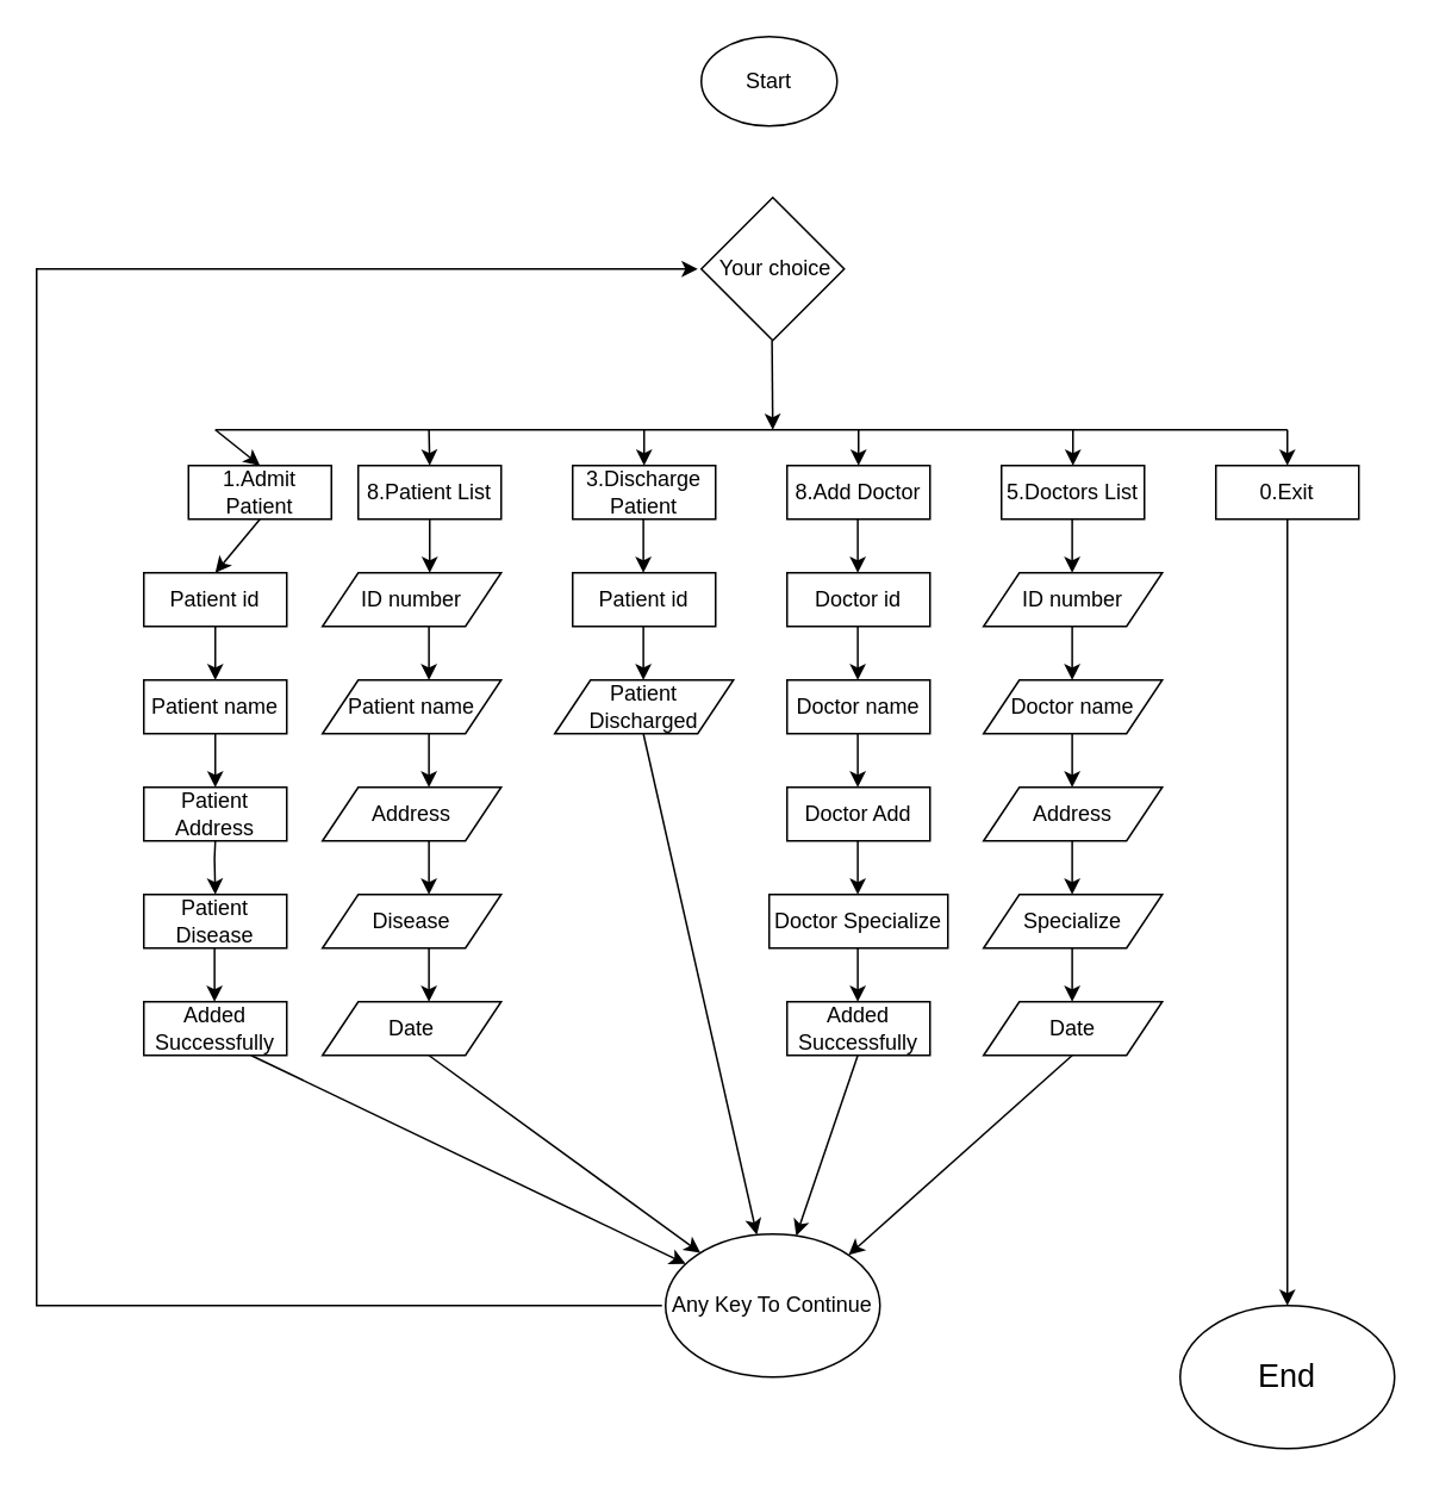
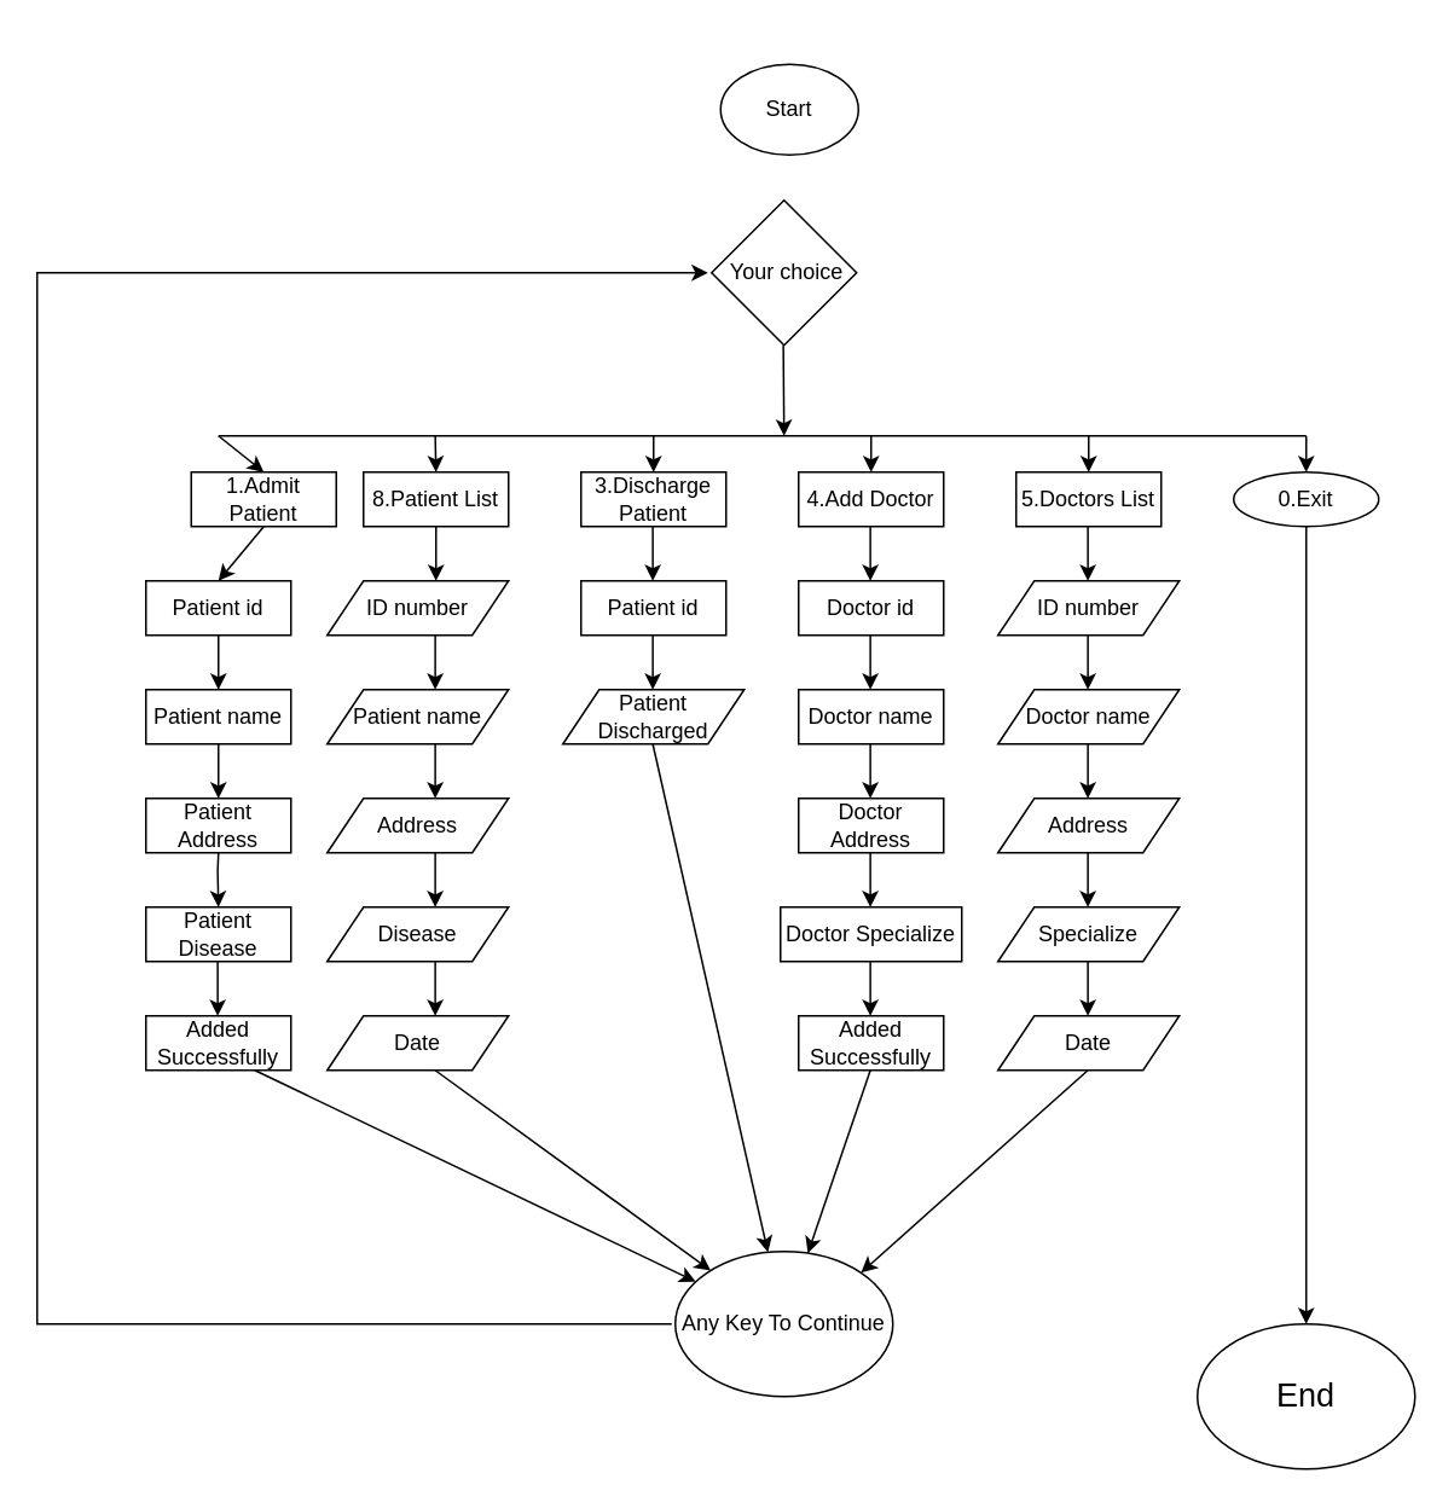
- <mxCell id="2" value="Start" style="ellipse;whiteSpace=wrap;html=1;" vertex="1" parent="1"><mxGeometry x="392" y="20" width="76" height="50" as="geometry" /></mxCell>
+ <mxCell id="2" value="Start" style="ellipse;whiteSpace=wrap;html=1;" vertex="1" parent="1"><mxGeometry x="397" y="35" width="76" height="50" as="geometry" /></mxCell>
- <mxCell id="6" value="8.Add Doctor" style="whiteSpace=wrap;html=1;" vertex="1" parent="1"><mxGeometry x="440" y="260" width="80" height="30" as="geometry" /></mxCell>
+ <mxCell id="6" value="4.Add Doctor" style="whiteSpace=wrap;html=1;" vertex="1" parent="1"><mxGeometry x="440" y="260" width="80" height="30" as="geometry" /></mxCell>
- <mxCell id="8" value="0.Exit" style="whiteSpace=wrap;html=1;" vertex="1" parent="1"><mxGeometry x="680" y="260" width="80" height="30" as="geometry" /></mxCell>
+ <mxCell id="8" value="0.Exit" style="ellipse;whiteSpace=wrap;html=1;" vertex="1" parent="1"><mxGeometry x="680" y="260" width="80" height="30" as="geometry" /></mxCell>
- <mxCell id="57" value="Doctor Add" style="whiteSpace=wrap;html=1;" vertex="1" parent="1"><mxGeometry x="440" y="440" width="80" height="30" as="geometry" /></mxCell>
+ <mxCell id="57" value="Doctor Address" style="whiteSpace=wrap;html=1;" vertex="1" parent="1"><mxGeometry x="440" y="440" width="80" height="30" as="geometry" /></mxCell>
